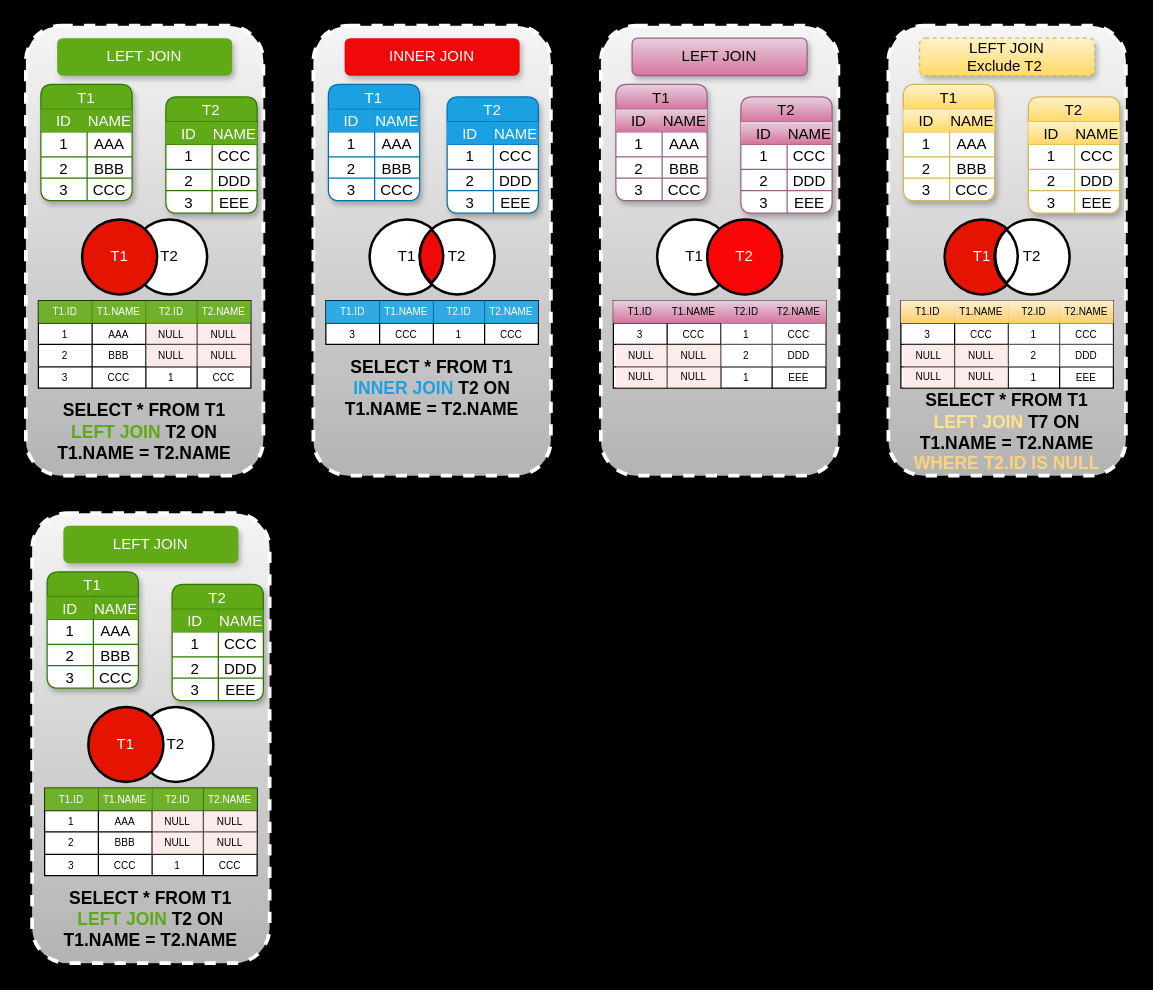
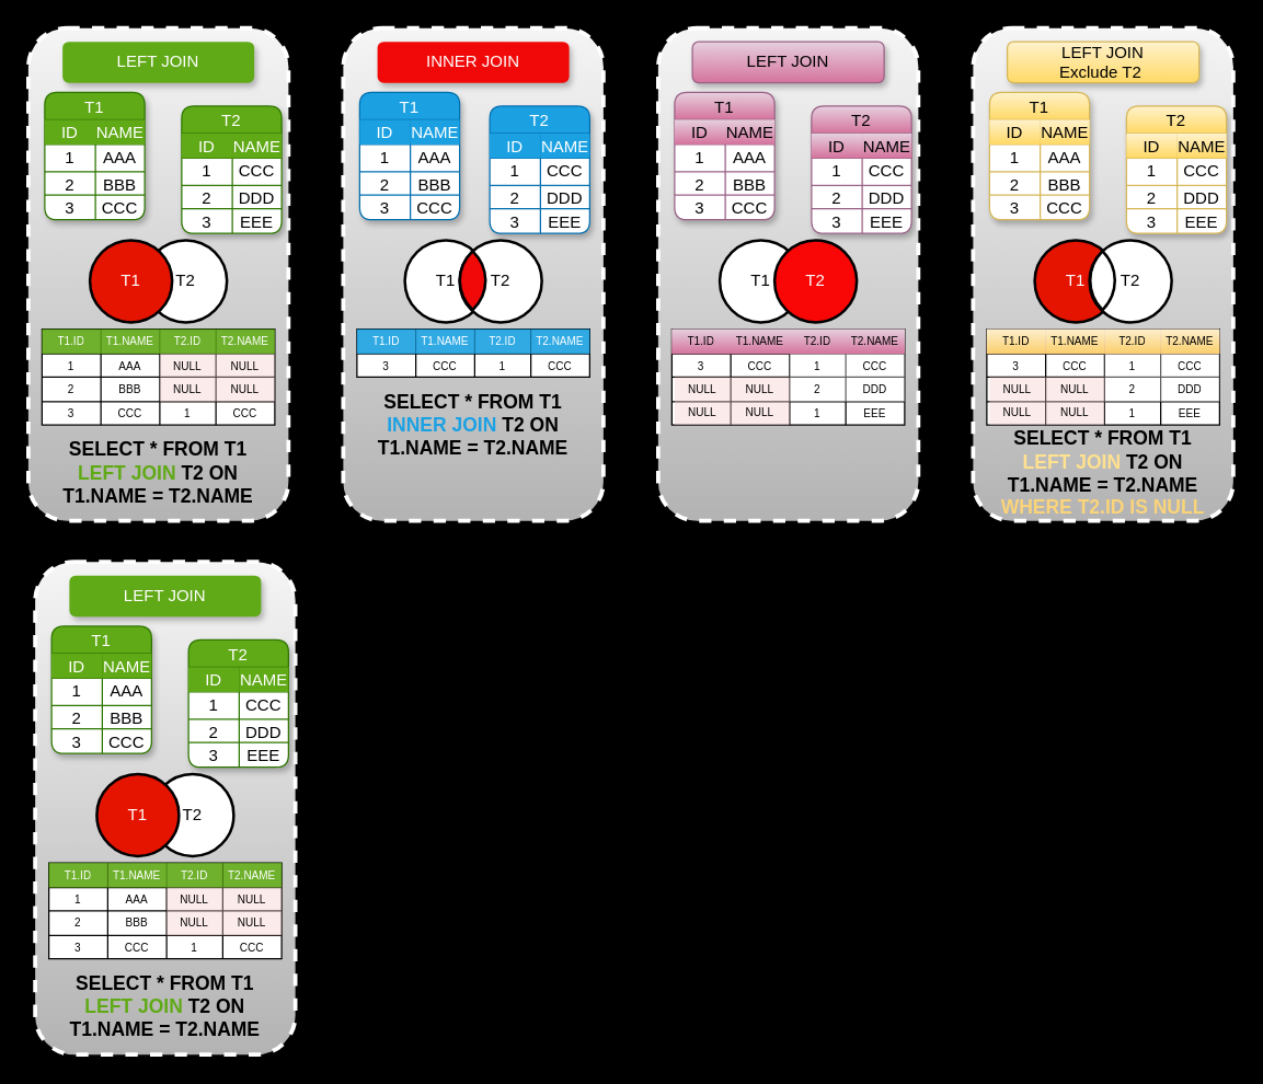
- <mxCell id="153" value="LEFT JOIN&lt;div&gt;Exclude T2&amp;nbsp;&lt;/div&gt;" style="rounded=1;whiteSpace=wrap;html=1;fillColor=#fff2cc;strokeColor=#d6b656;glass=0;shadow=1;gradientColor=#ffd966;dashed=1;" vertex="1" parent="1"><mxGeometry x="735" y="30" width="140" height="30" as="geometry" /></mxCell>
+ <mxCell id="153" value="LEFT JOIN&lt;div&gt;Exclude T2&amp;nbsp;&lt;/div&gt;" style="rounded=1;whiteSpace=wrap;html=1;fillColor=#fff2cc;strokeColor=#d6b656;glass=0;shadow=1;gradientColor=#ffd966;" vertex="1" parent="1"><mxGeometry x="735" y="30" width="140" height="30" as="geometry" /></mxCell>
- <mxCell id="202" value="SELECT * FROM T1&lt;div&gt;&lt;font color=&quot;#ffe18f&quot;&gt;LEFT JOIN&lt;/font&gt;&amp;nbsp;T7 ON T1.NAME = T2.NAME&lt;/div&gt;&lt;div&gt;&lt;font color=&quot;#fbd479&quot;&gt;WHERE T2.ID IS NULL&lt;/font&gt;&lt;/div&gt;" style="text;html=1;align=center;verticalAlign=middle;whiteSpace=wrap;rounded=0;fontFamily=Helvetica;fontSize=14;fontColor=default;fontStyle=1" vertex="1" parent="1"><mxGeometry x="715" y="330" width="180" height="30" as="geometry" /></mxCell>
+ <mxCell id="202" value="SELECT * FROM T1&lt;div&gt;&lt;font color=&quot;#ffe18f&quot;&gt;LEFT JOIN&lt;/font&gt;&amp;nbsp;T2 ON T1.NAME = T2.NAME&lt;/div&gt;&lt;div&gt;&lt;font color=&quot;#fbd479&quot;&gt;WHERE T2.ID IS NULL&lt;/font&gt;&lt;/div&gt;" style="text;html=1;align=center;verticalAlign=middle;whiteSpace=wrap;rounded=0;fontFamily=Helvetica;fontSize=14;fontColor=default;fontStyle=1" vertex="1" parent="1"><mxGeometry x="715" y="330" width="180" height="30" as="geometry" /></mxCell>
